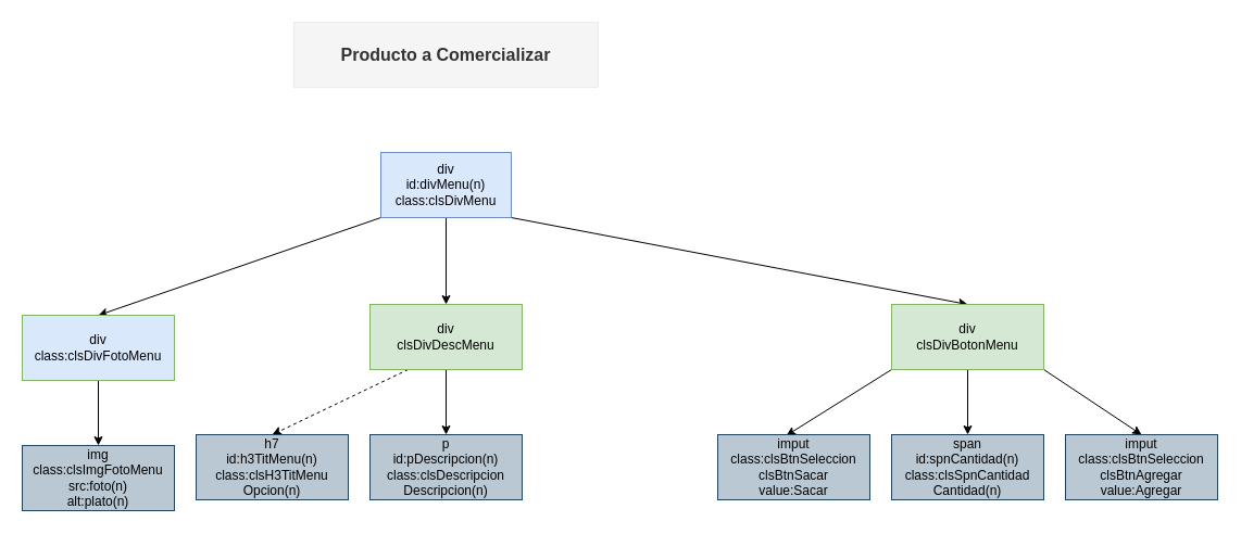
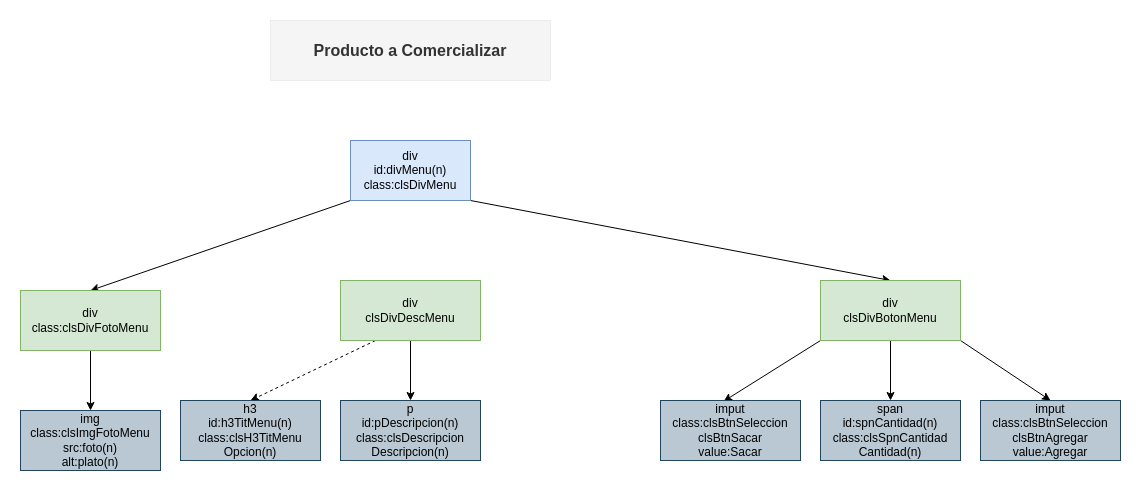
- <mxCell id="3" style="edgeStyle=none;html=1;exitX=0.5;exitY=1;exitDx=0;exitDy=0;" parent="1" source="5" target="10" edge="1"><mxGeometry relative="1" as="geometry" /></mxCell>
- <mxCell id="7" value="div&lt;br&gt;class:clsDivFotoMenu" style="rounded=0;whiteSpace=wrap;html=1;strokeColor=#82b366;fillColor=#dae8fc;" parent="1" vertex="1"><mxGeometry x="20" y="290" width="140" height="60" as="geometry" /></mxCell>
+ <mxCell id="7" value="div&lt;br&gt;class:clsDivFotoMenu" style="rounded=0;whiteSpace=wrap;html=1;strokeColor=#82b366;fillColor=#d5e8d4;" parent="1" vertex="1"><mxGeometry x="20" y="290" width="140" height="60" as="geometry" /></mxCell>
- <mxCell id="16" value="h7&lt;br&gt;id:h3TitMenu(n)&lt;br&gt;class:clsH3TitMenu&lt;br&gt;Opcion(n)" style="rounded=0;whiteSpace=wrap;html=1;fillColor=#bac8d3;strokeColor=#23445d;" parent="1" vertex="1"><mxGeometry x="180" y="400" width="140" height="60" as="geometry" /></mxCell>
+ <mxCell id="16" value="h3&lt;br&gt;id:h3TitMenu(n)&lt;br&gt;class:clsH3TitMenu&lt;br&gt;Opcion(n)" style="rounded=0;whiteSpace=wrap;html=1;fillColor=#bac8d3;strokeColor=#23445d;" parent="1" vertex="1"><mxGeometry x="180" y="400" width="140" height="60" as="geometry" /></mxCell>
